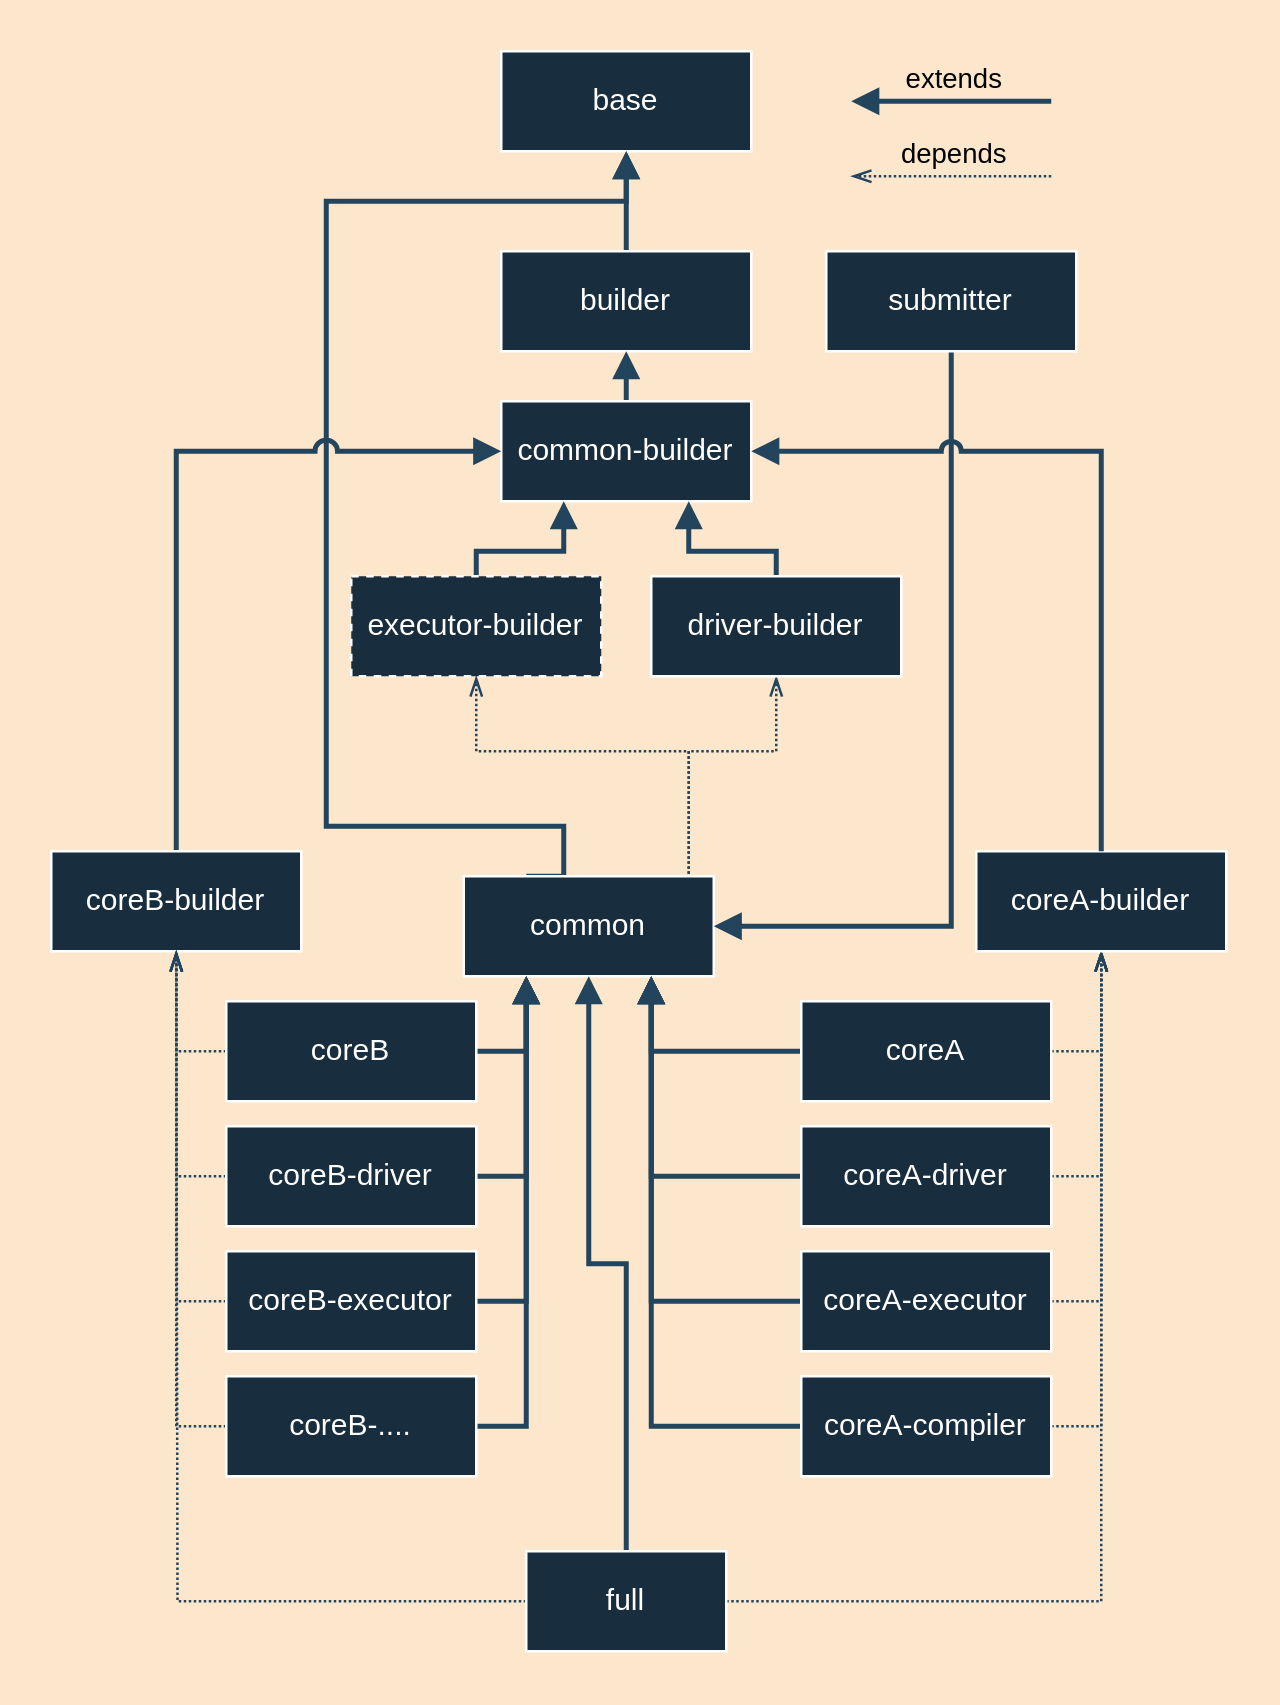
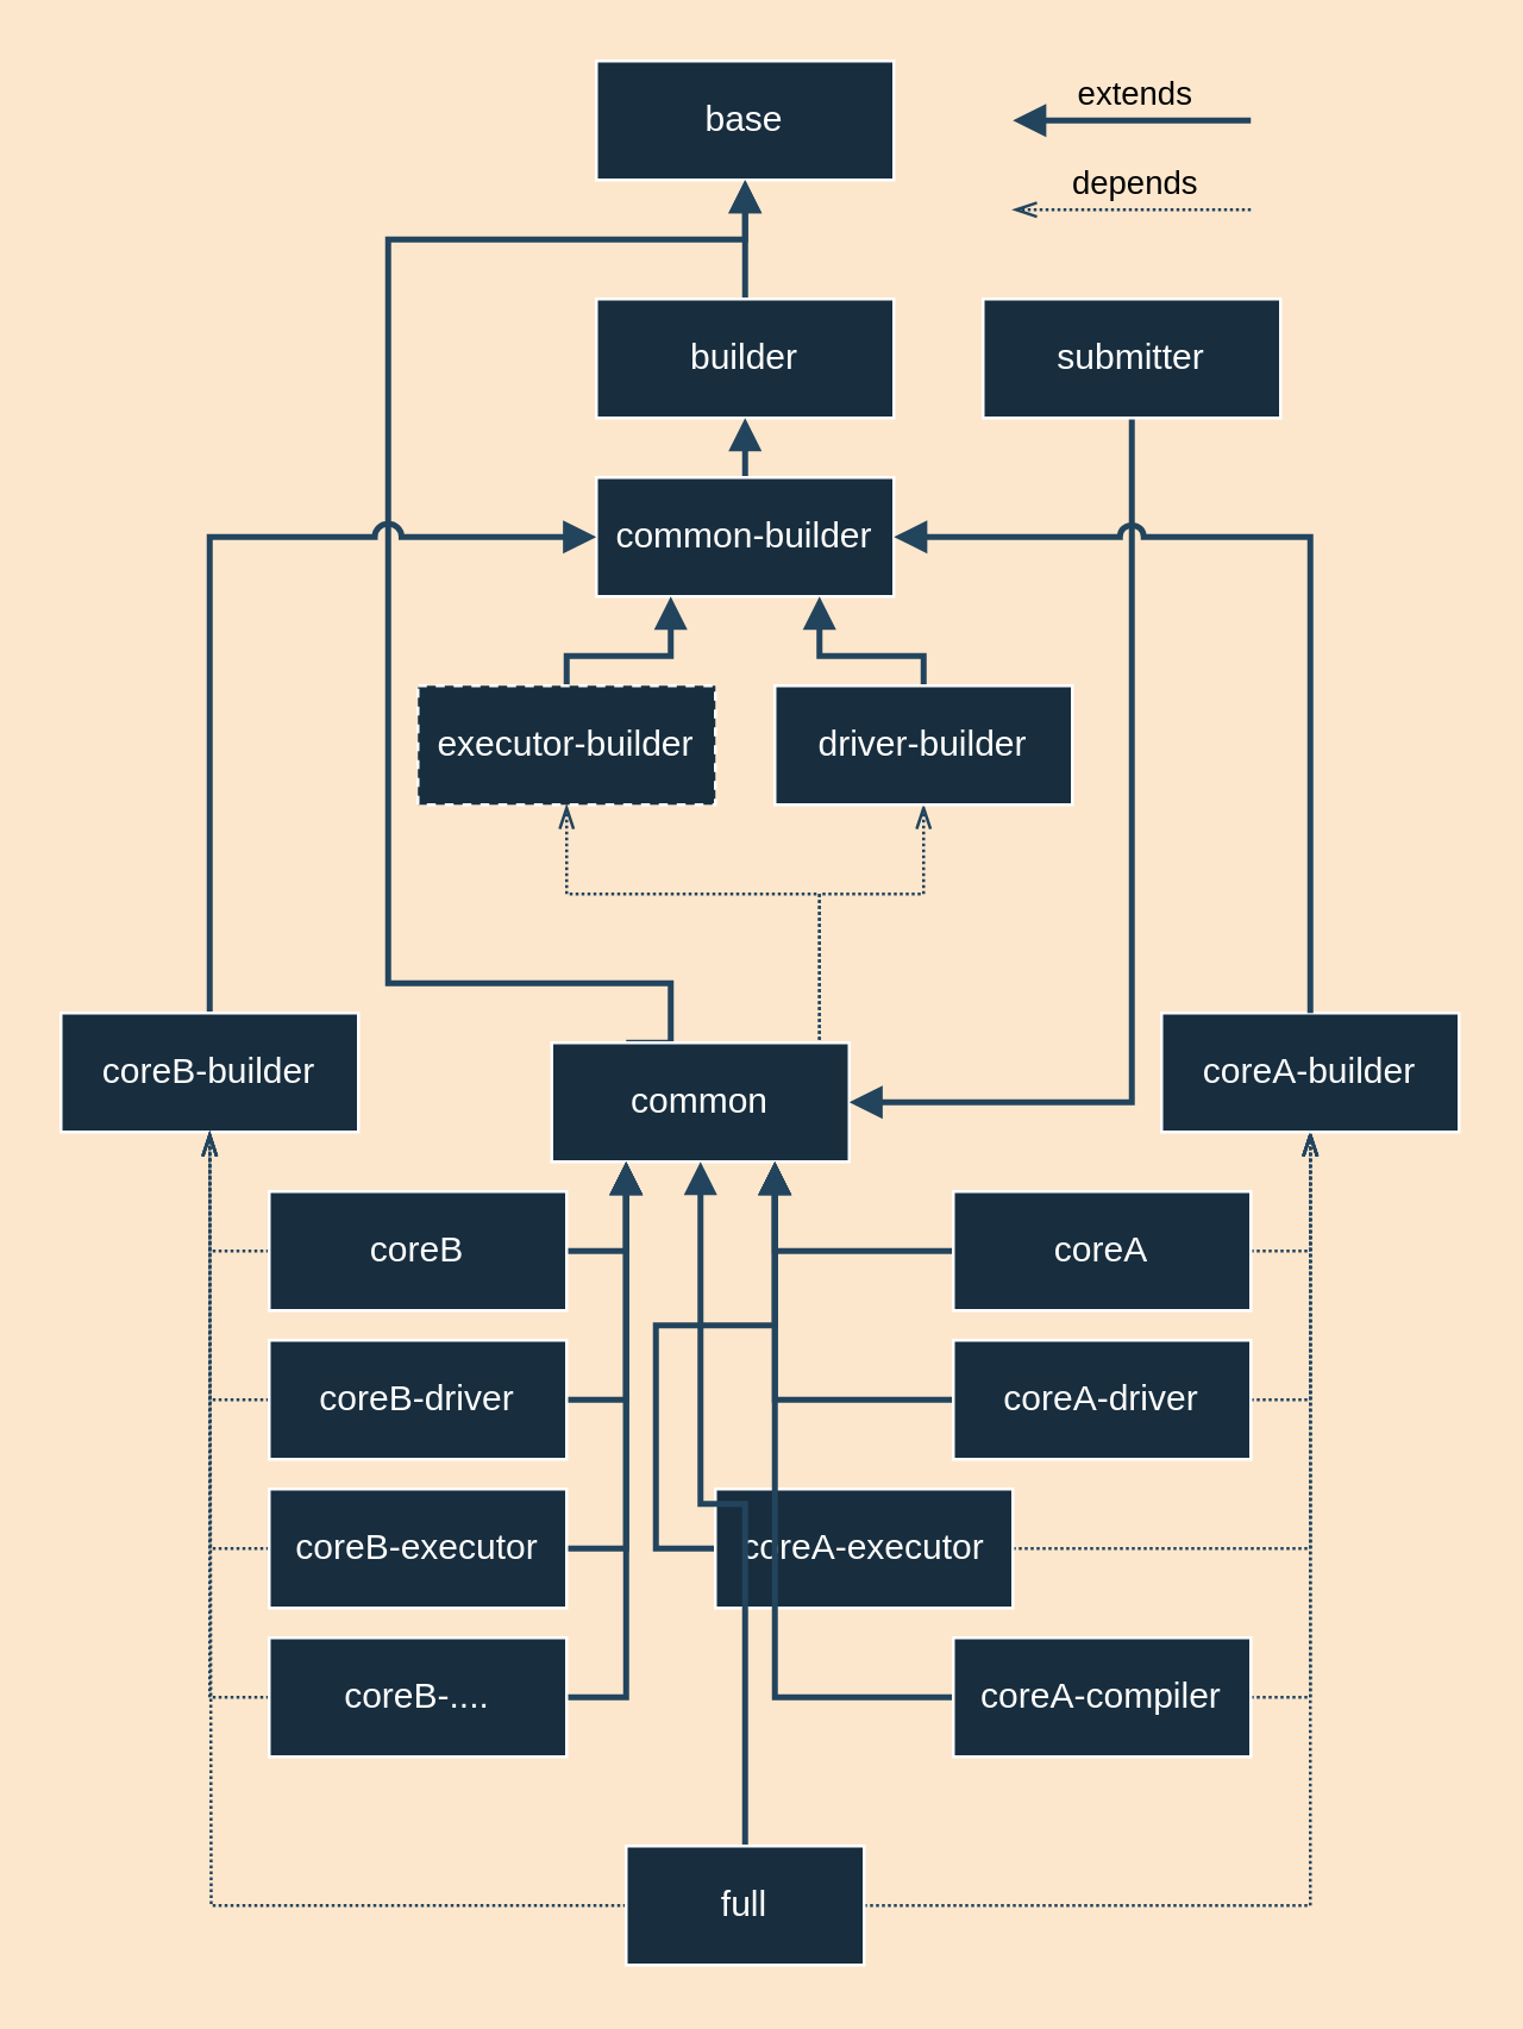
- <mxCell id="23" value="coreA-executor" style="rounded=0;whiteSpace=wrap;html=1;fillColor=#182E3E;strokeColor=#FFFFFF;fontColor=#FFFFFF;" parent="1" vertex="1"><mxGeometry x="320" y="500" width="100" height="40" as="geometry" /></mxCell>
+ <mxCell id="23" value="coreA-executor" style="rounded=0;whiteSpace=wrap;html=1;fillColor=#182E3E;strokeColor=#FFFFFF;fontColor=#FFFFFF;" parent="1" vertex="1"><mxGeometry x="240" y="500" width="100" height="40" as="geometry" /></mxCell>
